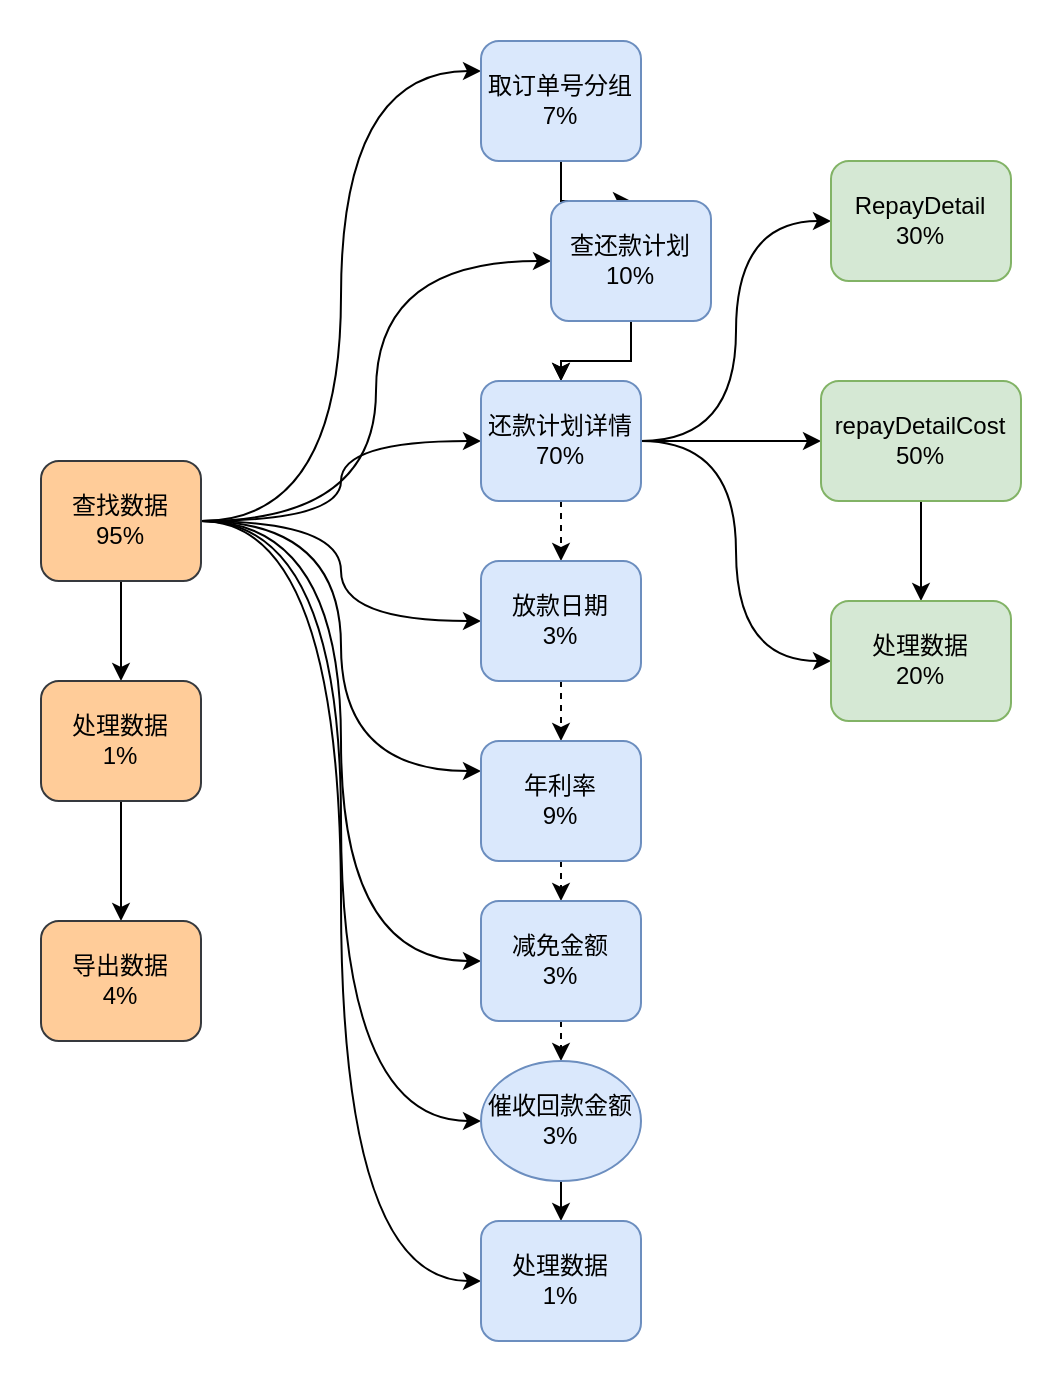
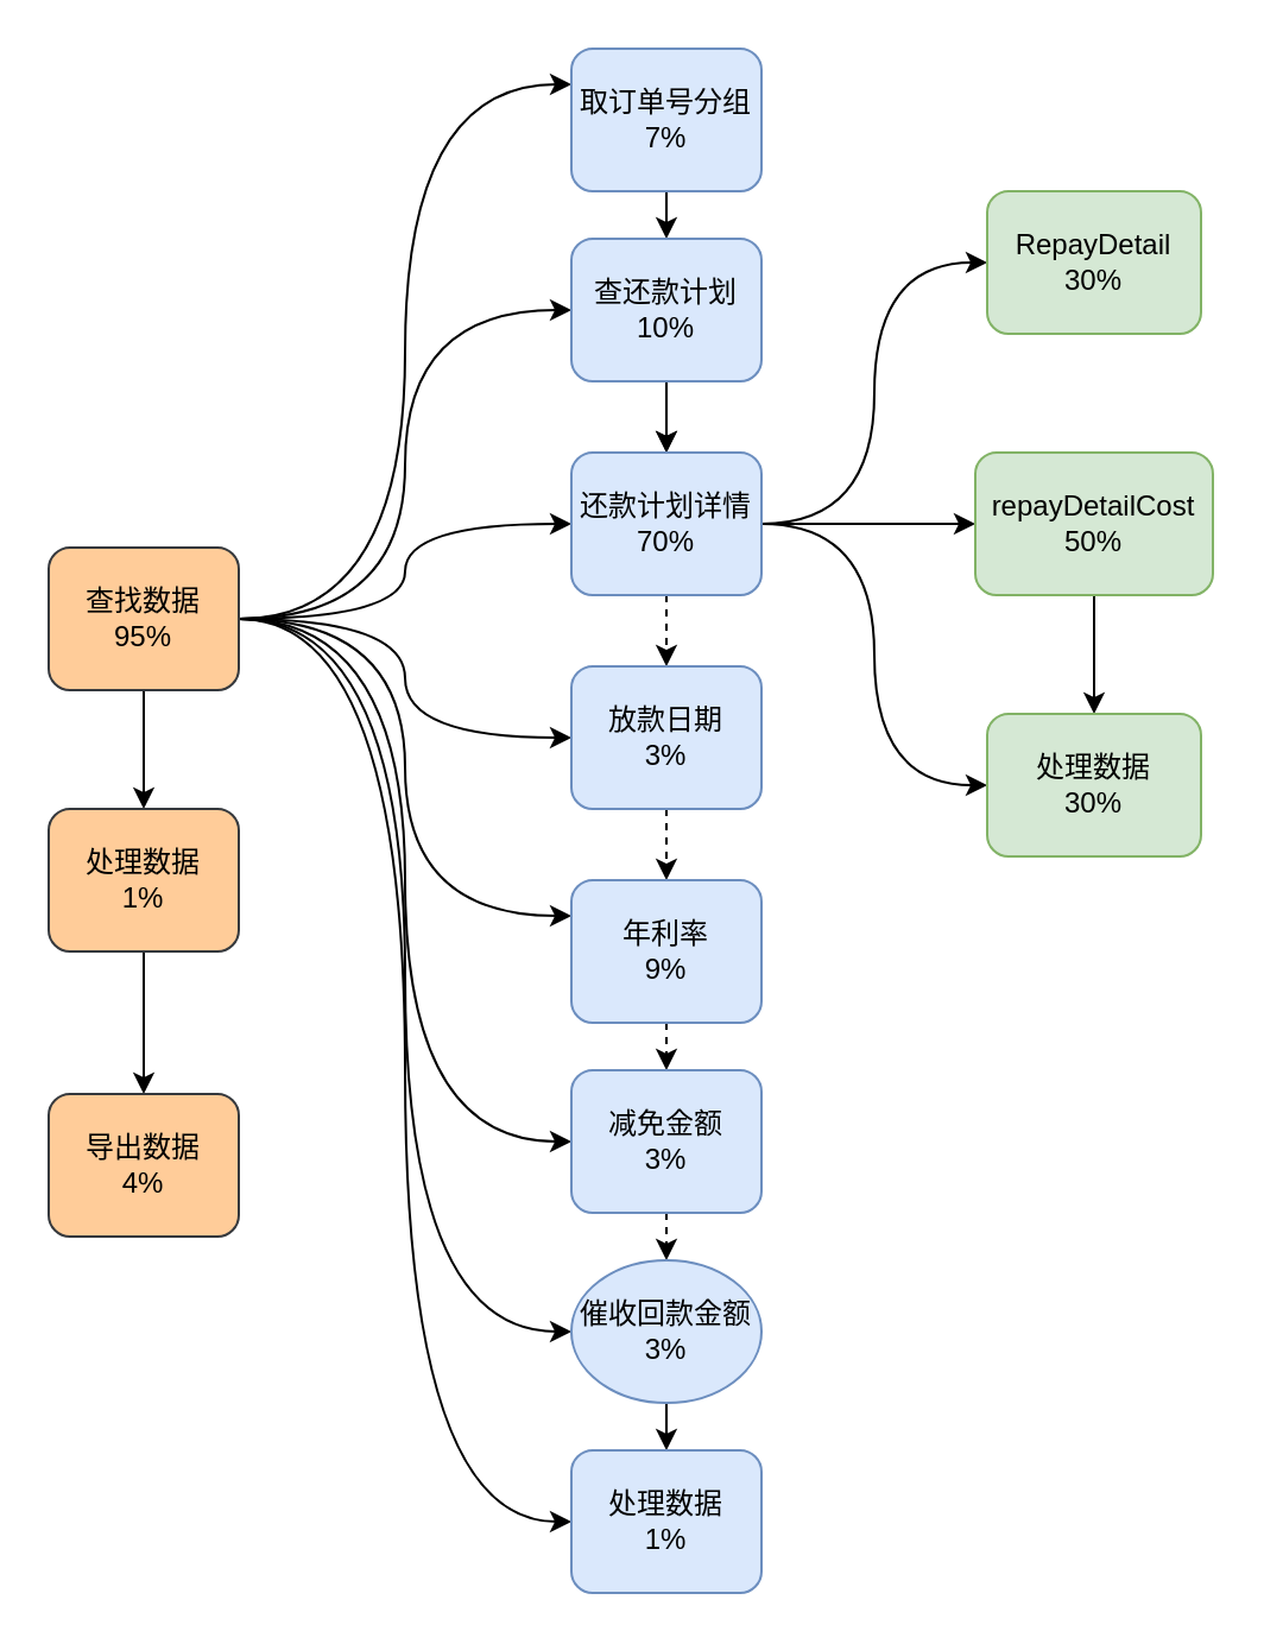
- <mxCell id="19" value="查还款计划&lt;br&gt;10%" style="rounded=1;whiteSpace=wrap;html=1;shadow=0;glass=0;fillColor=#dae8fc;strokeColor=#6c8ebf;direction=east;flipH=0;flipV=1;" vertex="1" parent="1"><mxGeometry x="275" y="100" width="80" height="60" as="geometry" /></mxCell>
+ <mxCell id="19" value="查还款计划&lt;br&gt;10%" style="rounded=1;whiteSpace=wrap;html=1;shadow=0;glass=0;fillColor=#dae8fc;strokeColor=#6c8ebf;direction=east;flipH=0;flipV=1;" vertex="1" parent="1"><mxGeometry x="240" y="100" width="80" height="60" as="geometry" /></mxCell>
- <mxCell id="36" value="&lt;font style=&quot;font-size: 12px;&quot;&gt;处理数据&lt;br&gt;20%&lt;br&gt;&lt;/font&gt;" style="rounded=1;whiteSpace=wrap;html=1;shadow=0;glass=0;fillColor=#d5e8d4;strokeColor=#82b366;direction=east;flipH=0;flipV=1;" vertex="1" parent="1"><mxGeometry x="415" y="300" width="90" height="60" as="geometry" /></mxCell>
+ <mxCell id="36" value="&lt;font style=&quot;font-size: 12px;&quot;&gt;处理数据&lt;br&gt;30%&lt;br&gt;&lt;/font&gt;" style="rounded=1;whiteSpace=wrap;html=1;shadow=0;glass=0;fillColor=#d5e8d4;strokeColor=#82b366;direction=east;flipH=0;flipV=1;" vertex="1" parent="1"><mxGeometry x="415" y="300" width="90" height="60" as="geometry" /></mxCell>
